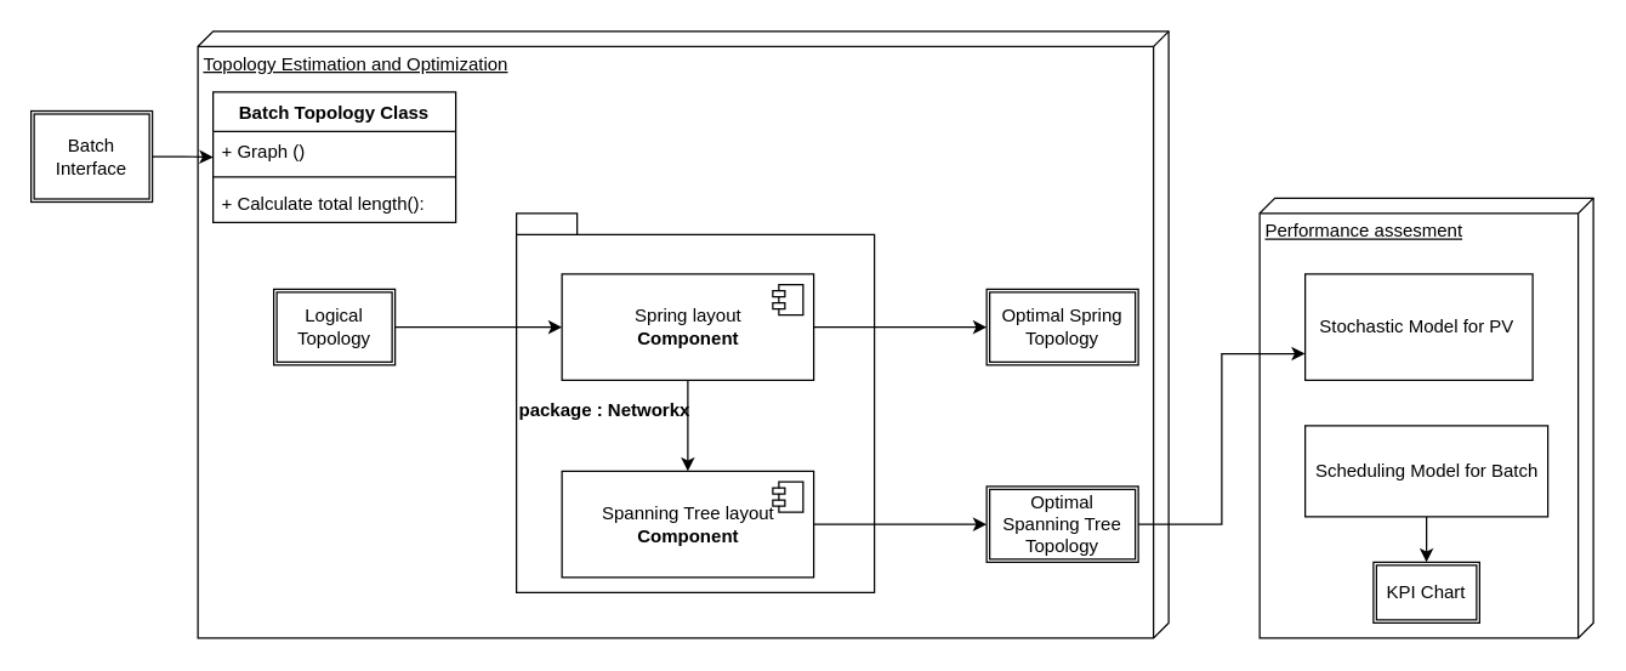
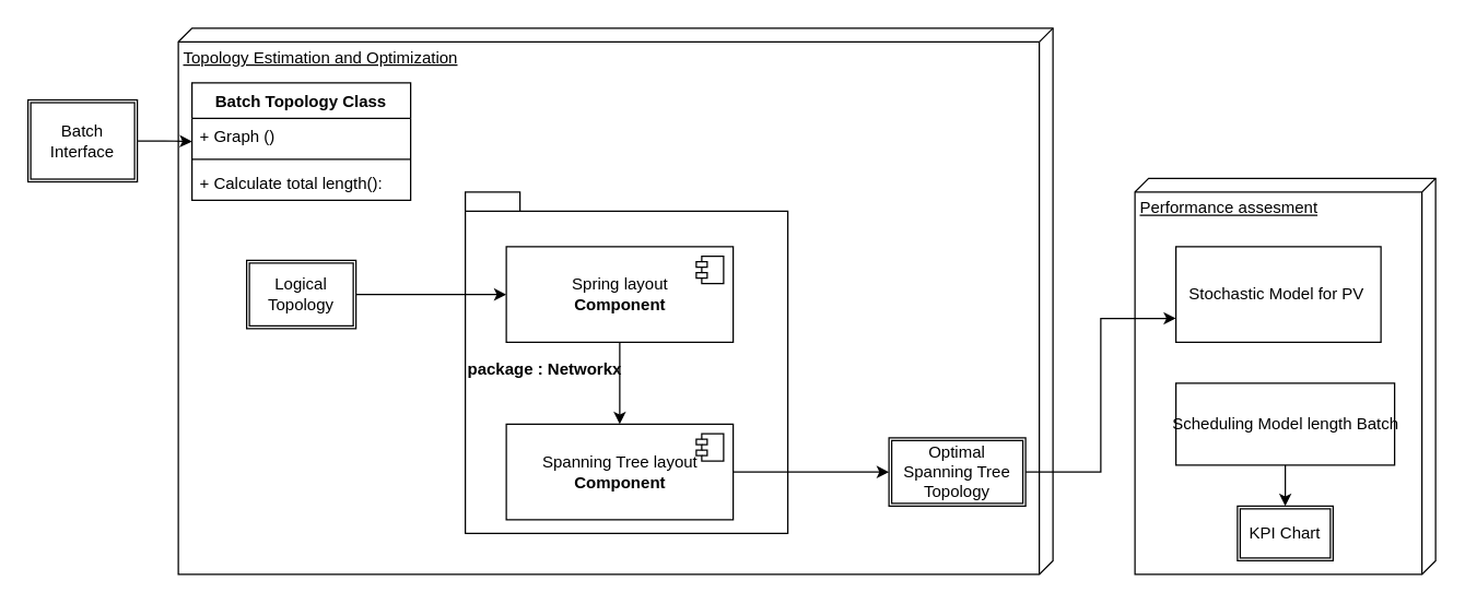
- <mxCell id="13" style="edgeStyle=orthogonalEdgeStyle;rounded=0;orthogonalLoop=1;jettySize=auto;html=1;exitX=1;exitY=0.5;exitDx=0;exitDy=0;entryX=0;entryY=0.5;entryDx=0;entryDy=0;" edge="1" parent="1" source="15" target="21"><mxGeometry relative="1" as="geometry" /></mxCell>
- <mxCell id="21" value="Optimal Spring Topology" style="shape=ext;double=1;rounded=0;whiteSpace=wrap;html=1;" vertex="1" parent="1"><mxGeometry x="650" y="190" width="100" height="50" as="geometry" /></mxCell>
- <mxCell id="27" value="Scheduling Model for Batch" style="html=1;" vertex="1" parent="1"><mxGeometry x="860" y="280" width="160" height="60" as="geometry" /></mxCell>
+ <mxCell id="27" value="Scheduling Model length Batch" style="html=1;" vertex="1" parent="1"><mxGeometry x="860" y="280" width="160" height="60" as="geometry" /></mxCell>
